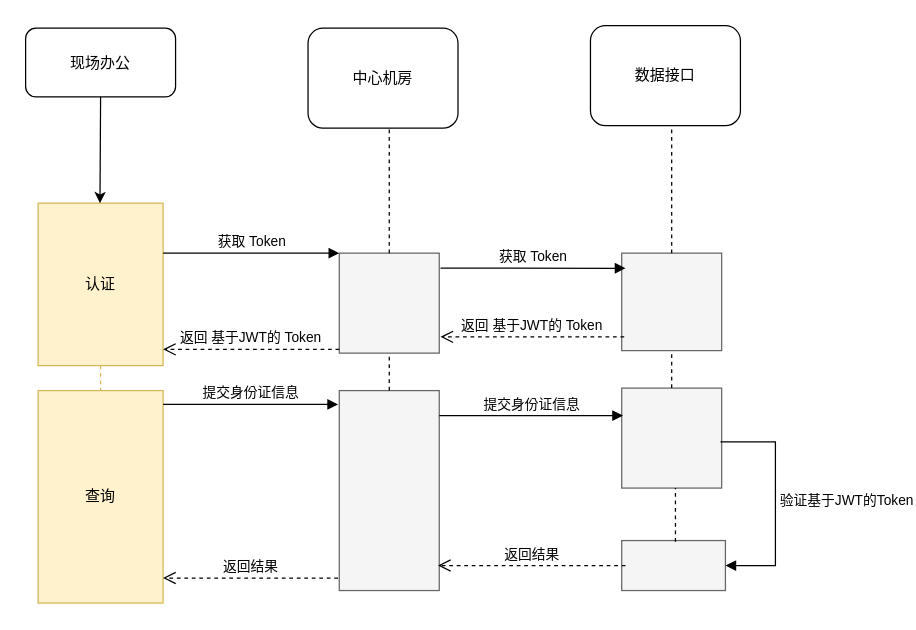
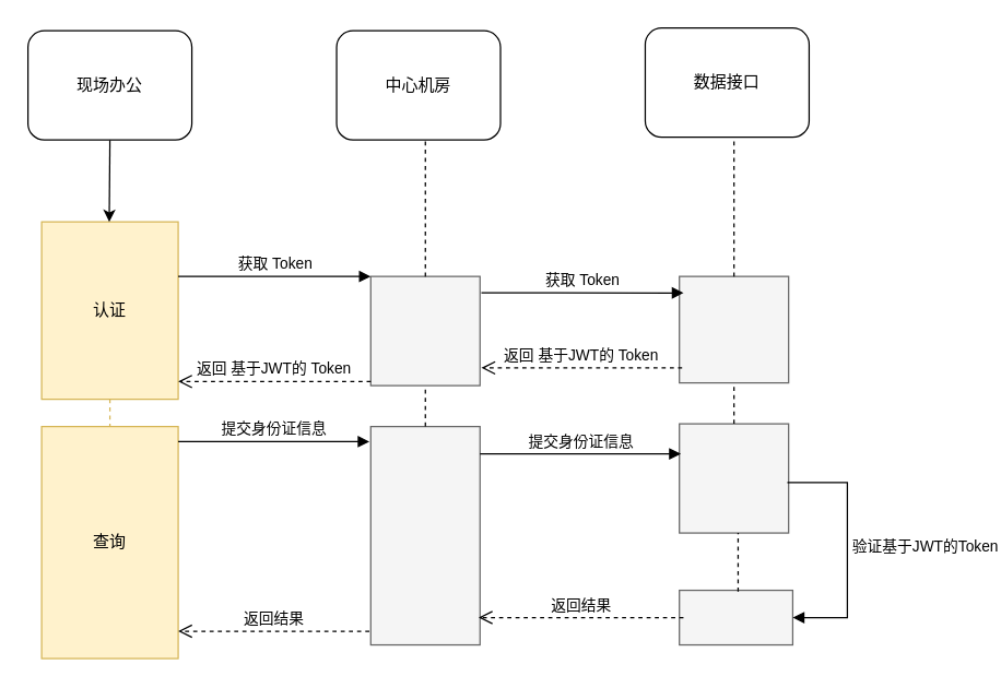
- <mxCell id="9" value="现场办公" style="shape=ext;rounded=1;html=1;whiteSpace=wrap;" vertex="1" parent="1"><mxGeometry x="20" y="22" width="120" height="55" as="geometry" /></mxCell>
+ <mxCell id="9" value="现场办公" style="shape=ext;rounded=1;html=1;whiteSpace=wrap;" vertex="1" parent="1"><mxGeometry x="20" y="22" width="120" height="80" as="geometry" /></mxCell>
